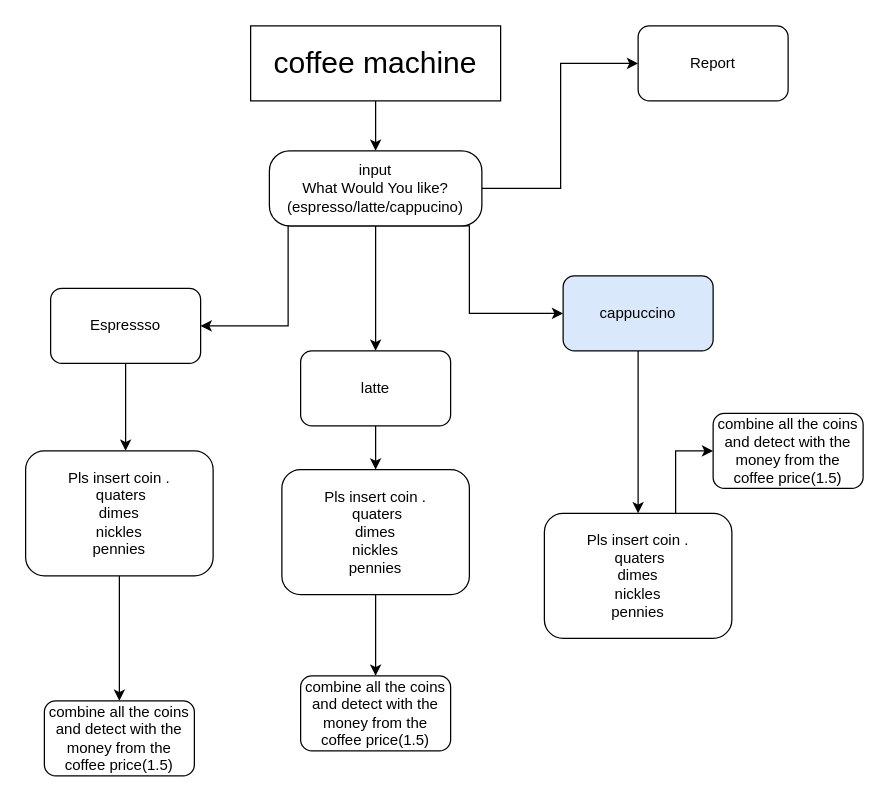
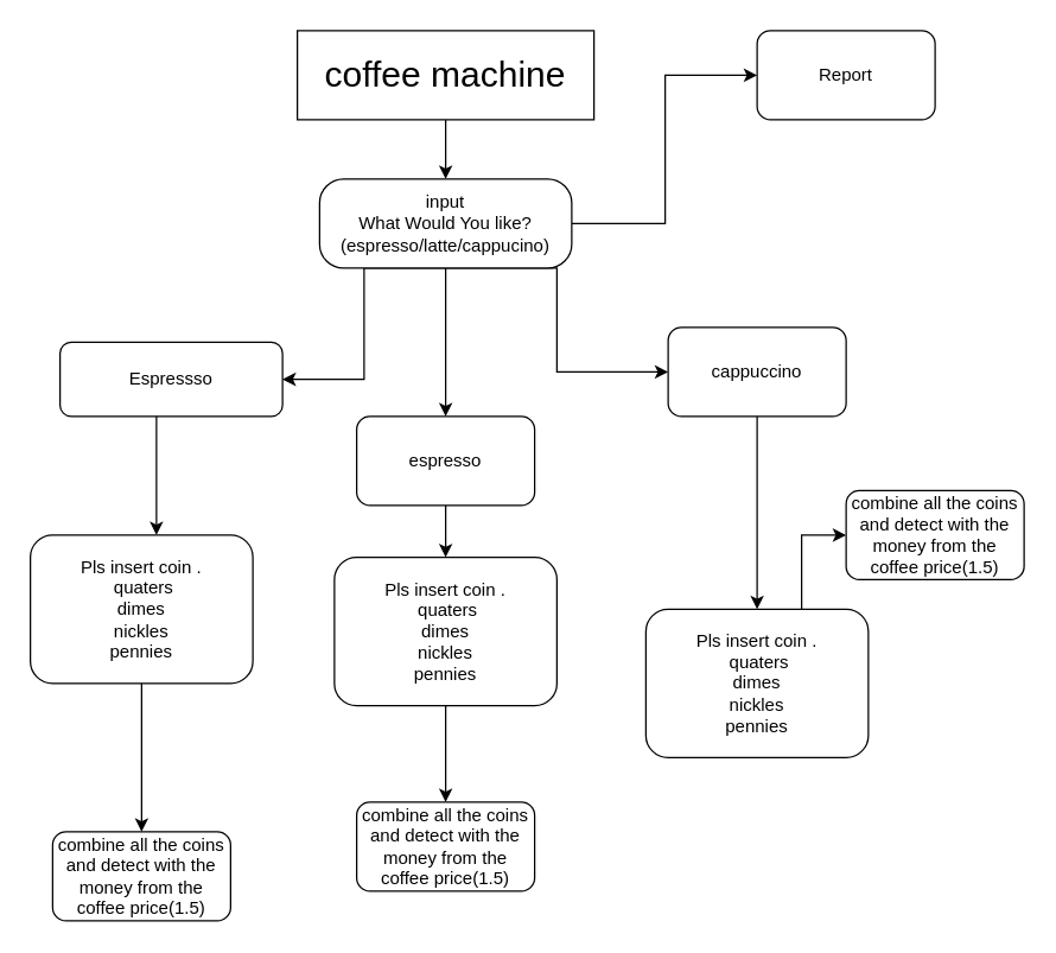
- <mxCell id="14" value="cappuccino" style="rounded=1;whiteSpace=wrap;html=1;fillColor=#dae8fc;" parent="1" vertex="1"><mxGeometry x="450" y="220" width="120" height="60" as="geometry" /></mxCell>
+ <mxCell id="14" value="cappuccino" style="rounded=1;whiteSpace=wrap;html=1;" parent="1" vertex="1"><mxGeometry x="450" y="220" width="120" height="60" as="geometry" /></mxCell>
- <mxCell id="10" value="Espressso" style="rounded=1;whiteSpace=wrap;html=1;" parent="1" vertex="1"><mxGeometry x="40" y="230" width="120" height="60" as="geometry" /></mxCell>
+ <mxCell id="10" value="Espressso" style="rounded=1;whiteSpace=wrap;html=1;" parent="1" vertex="1"><mxGeometry x="40" y="230" width="150" height="50" as="geometry" /></mxCell>
- <mxCell id="12" value="latte" style="rounded=1;whiteSpace=wrap;html=1;" parent="1" vertex="1"><mxGeometry x="240" y="280" width="120" height="60" as="geometry" /></mxCell>
+ <mxCell id="12" value="espresso" style="rounded=1;whiteSpace=wrap;html=1;" parent="1" vertex="1"><mxGeometry x="240" y="280" width="120" height="60" as="geometry" /></mxCell>
